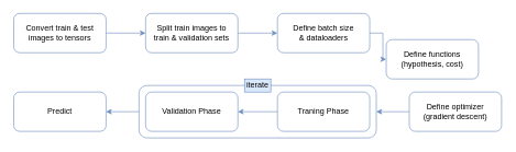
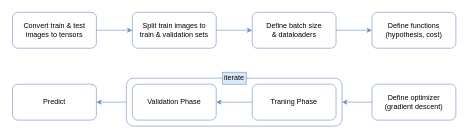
- <mxCell id="8" value="Define functions&lt;br&gt;(hypothesis, cost)" style="rounded=1;whiteSpace=wrap;html=1;strokeColor=#6c8ebf;fillColor=none;" vertex="1" parent="2"><mxGeometry x="565" y="40" width="140" height="60" as="geometry" /></mxCell>
+ <mxCell id="8" value="Define functions&lt;br&gt;(hypothesis, cost)" style="rounded=1;whiteSpace=wrap;html=1;strokeColor=#6c8ebf;fillColor=none;" vertex="1" parent="2"><mxGeometry x="600" width="140" height="60" as="geometry" /></mxCell>
